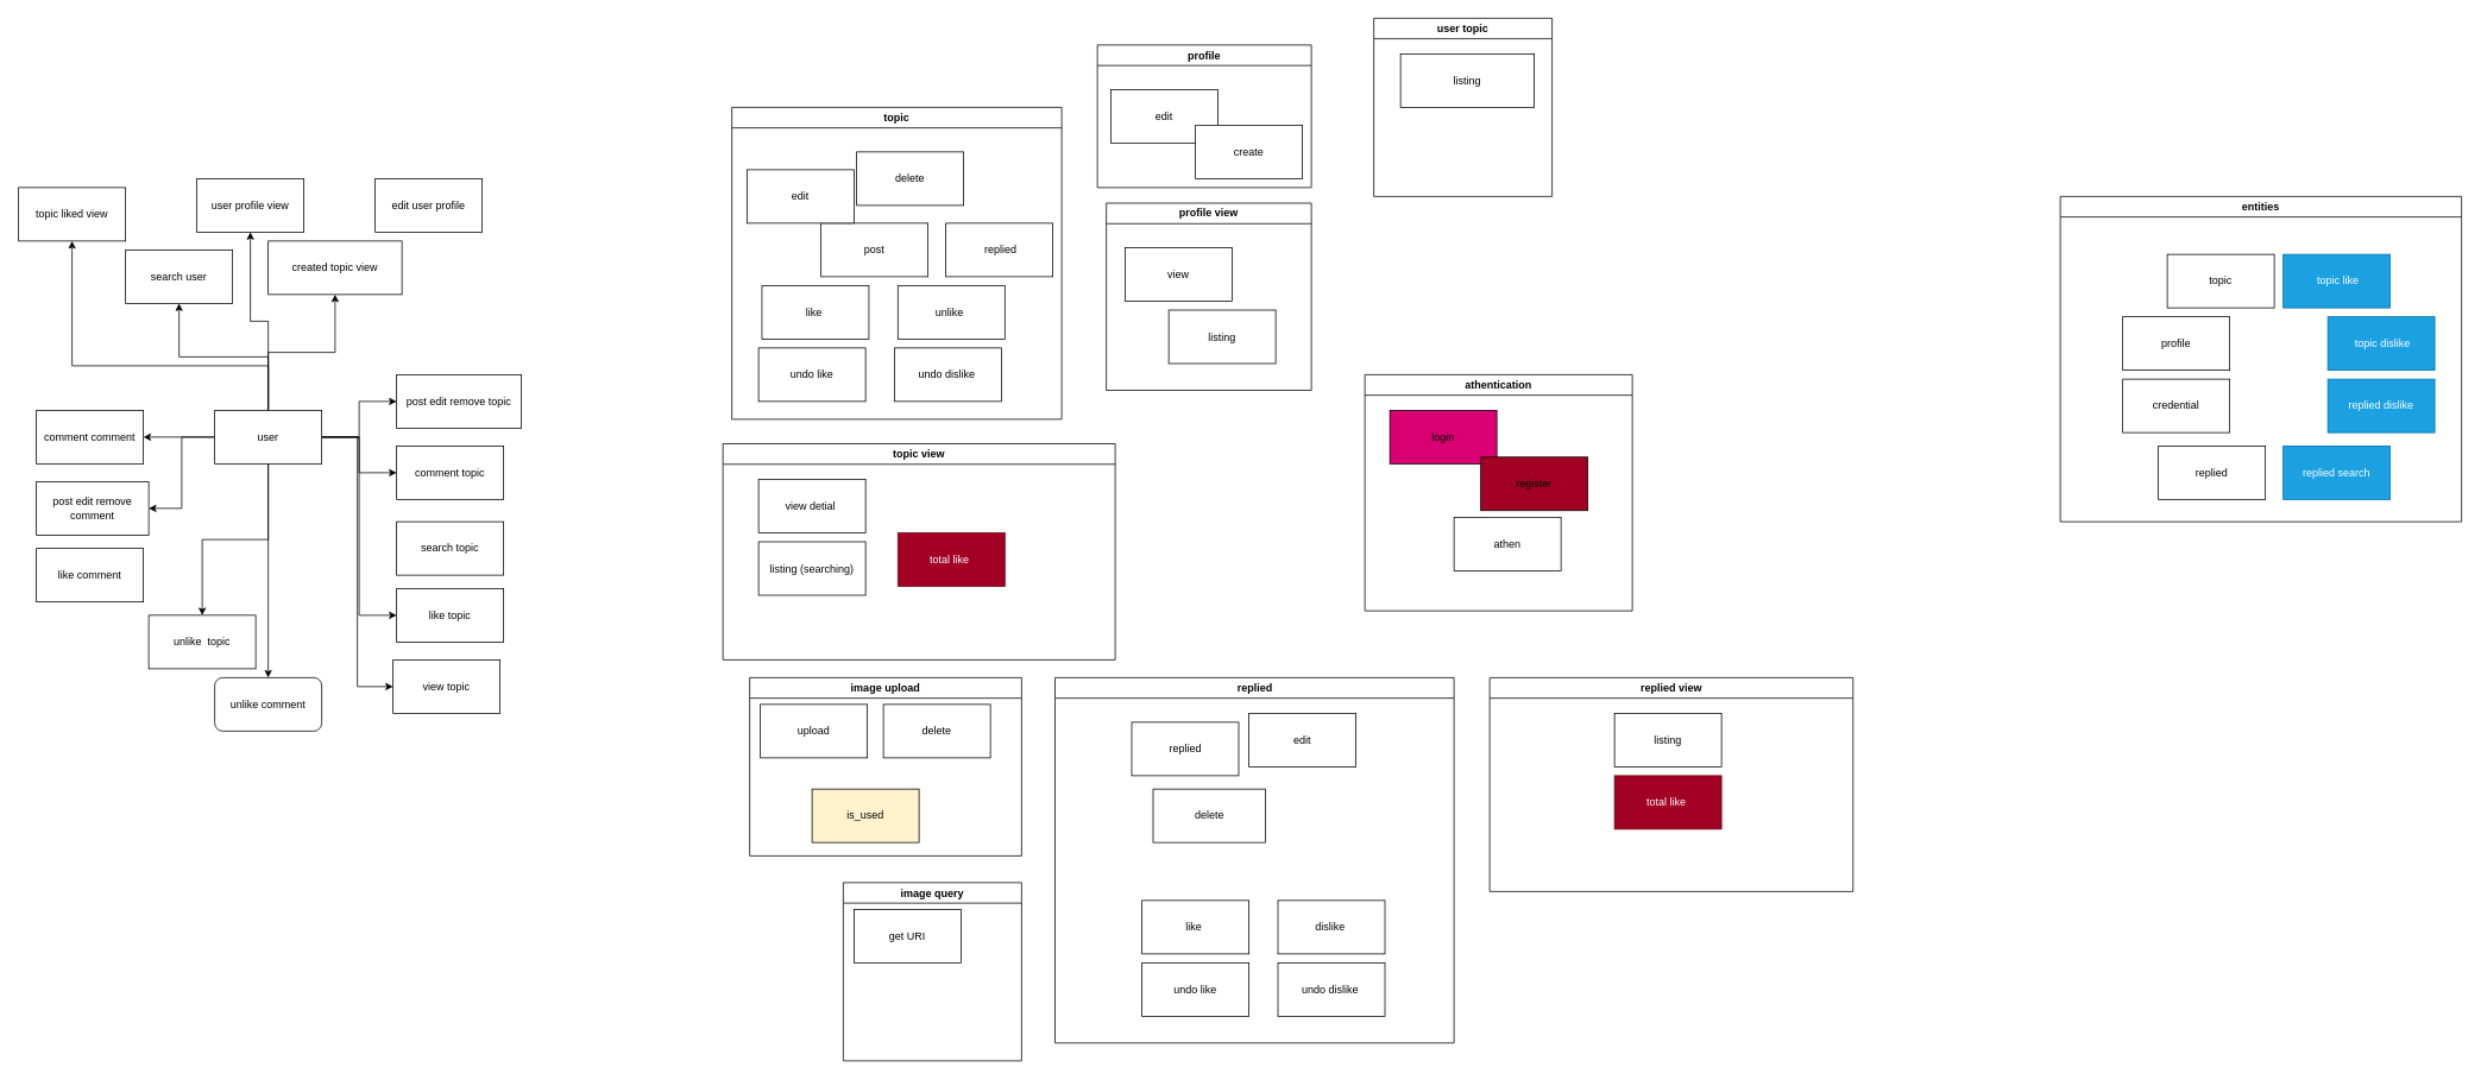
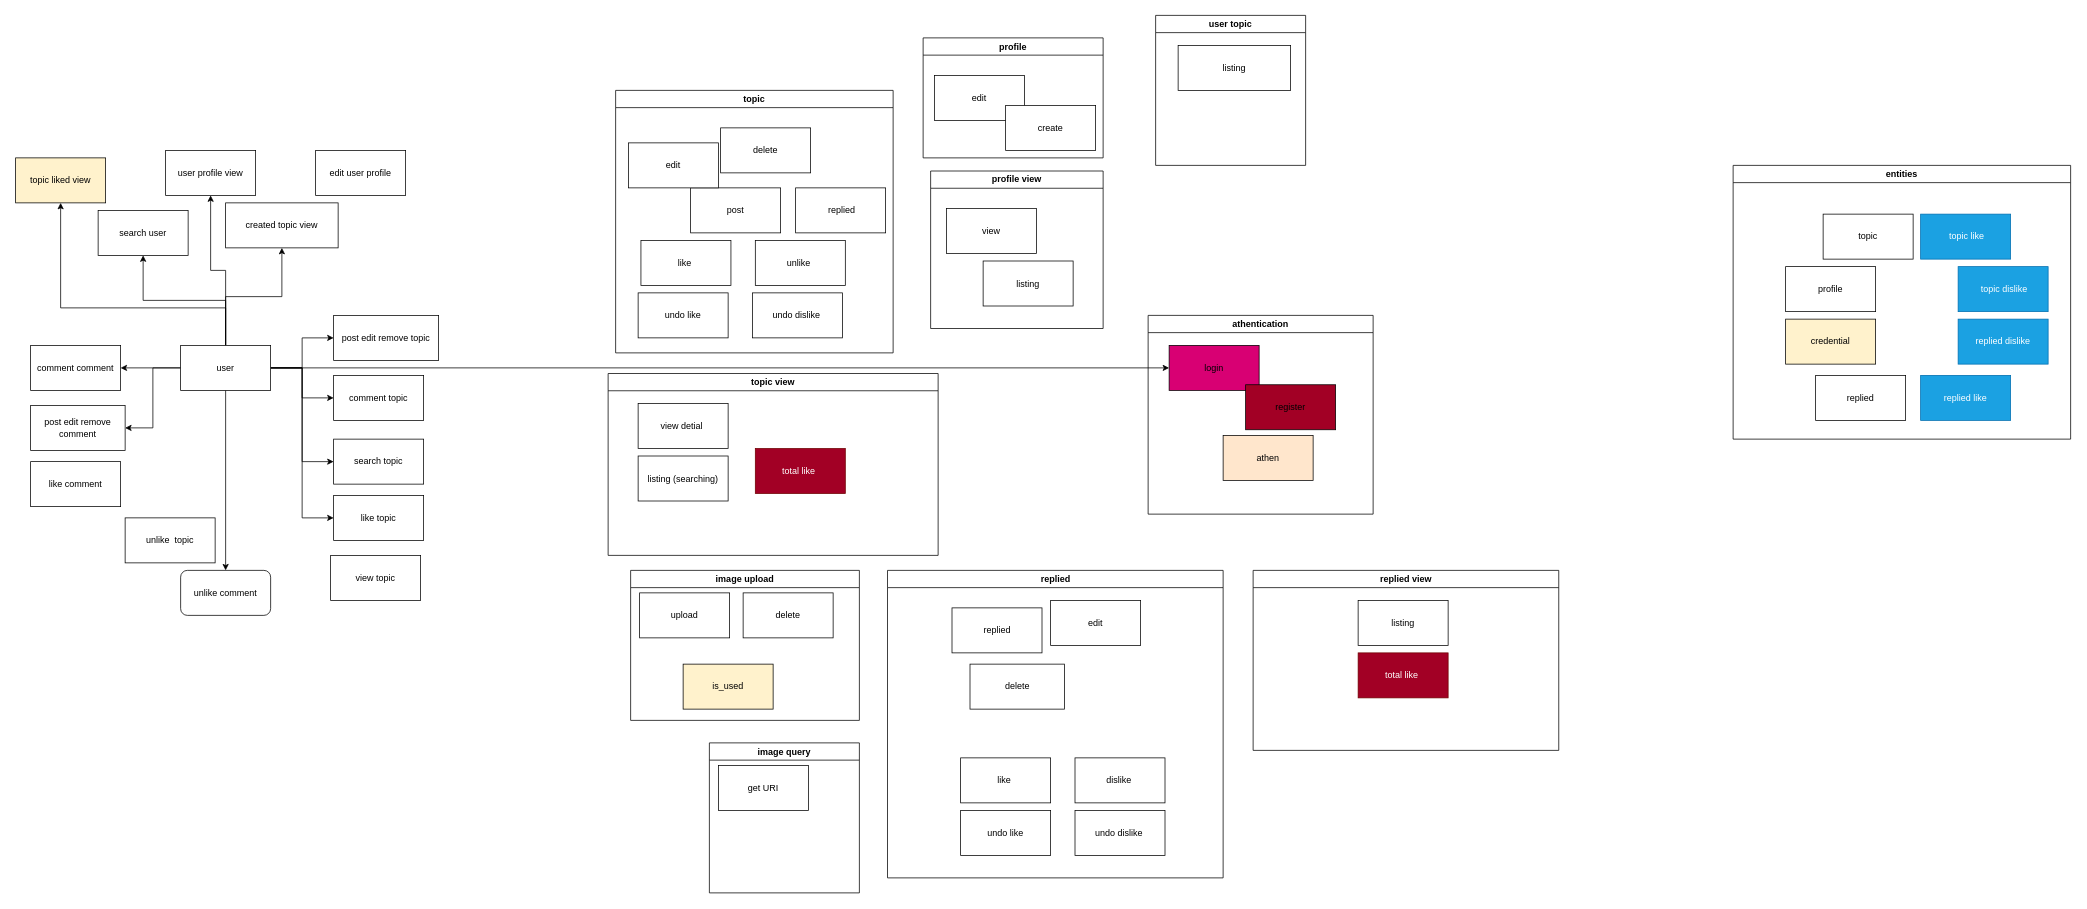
- <mxCell id="25" value="topic liked view" style="rounded=0;whiteSpace=wrap;html=1;" parent="1" vertex="1"><mxGeometry x="20" y="210" width="120" height="60" as="geometry" /></mxCell>
+ <mxCell id="25" value="topic liked view" style="rounded=0;whiteSpace=wrap;html=1;fillColor=#fff2cc;" parent="1" vertex="1"><mxGeometry x="20" y="210" width="120" height="60" as="geometry" /></mxCell>
- <mxCell id="21" value="search user" style="rounded=0;whiteSpace=wrap;html=1;" parent="1" vertex="1"><mxGeometry x="140" y="280" width="120" height="60" as="geometry" /></mxCell>
+ <mxCell id="21" value="search user" style="rounded=0;whiteSpace=wrap;html=1;" parent="1" vertex="1"><mxGeometry x="130" y="280" width="120" height="60" as="geometry" /></mxCell>
- <mxCell id="58" value="credential" style="rounded=0;whiteSpace=wrap;html=1;" parent="55" vertex="1"><mxGeometry x="70" y="205" width="120" height="60" as="geometry" /></mxCell>
+ <mxCell id="58" value="credential" style="rounded=0;whiteSpace=wrap;html=1;fillColor=#fff2cc;" parent="55" vertex="1"><mxGeometry x="70" y="205" width="120" height="60" as="geometry" /></mxCell>
- <mxCell id="63" value="replied search" style="rounded=0;whiteSpace=wrap;html=1;fillColor=#1ba1e2;fontColor=#ffffff;strokeColor=#006EAF;" parent="55" vertex="1"><mxGeometry x="250" y="280" width="120" height="60" as="geometry" /></mxCell>
+ <mxCell id="63" value="replied like" style="rounded=0;whiteSpace=wrap;html=1;fillColor=#1ba1e2;fontColor=#ffffff;strokeColor=#006EAF;" parent="55" vertex="1"><mxGeometry x="250" y="280" width="120" height="60" as="geometry" /></mxCell>
- <mxCell id="9" style="edgeStyle=orthogonalEdgeStyle;rounded=0;orthogonalLoop=1;jettySize=auto;html=1;" parent="1" source="15" target="48" edge="1"><mxGeometry relative="1" as="geometry" /></mxCell>
+ <mxCell id="9" style="edgeStyle=orthogonalEdgeStyle;rounded=0;orthogonalLoop=1;jettySize=auto;html=1;entryX=0;entryY=0.5;entryDx=0;entryDy=0;" parent="1" source="15" target="20" edge="1"><mxGeometry relative="1" as="geometry" /></mxCell>
- <mxCell id="53" value="athen" style="rounded=0;whiteSpace=wrap;html=1;strokeColor=light-dark(#000000,#FF0000);" parent="51" vertex="1"><mxGeometry x="100" y="160" width="120" height="60" as="geometry" /></mxCell>
+ <mxCell id="53" value="athen" style="rounded=0;whiteSpace=wrap;html=1;strokeColor=light-dark(#000000,#FF0000);fillColor=#ffe6cc;" parent="51" vertex="1"><mxGeometry x="100" y="160" width="120" height="60" as="geometry" /></mxCell>
- <mxCell id="13" style="edgeStyle=orthogonalEdgeStyle;rounded=0;orthogonalLoop=1;jettySize=auto;html=1;entryX=0;entryY=0.5;entryDx=0;entryDy=0;" parent="1" source="15" target="26" edge="1"><mxGeometry relative="1" as="geometry" /></mxCell>
+ <mxCell id="13" style="edgeStyle=orthogonalEdgeStyle;rounded=0;orthogonalLoop=1;jettySize=auto;html=1;" parent="1" source="15" target="52" edge="1"><mxGeometry relative="1" as="geometry" /></mxCell>
